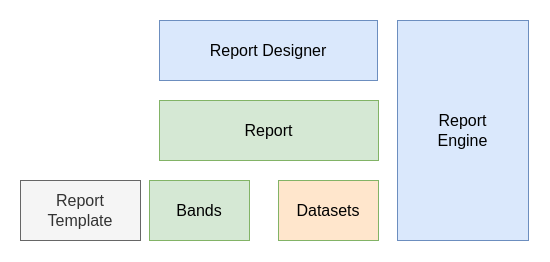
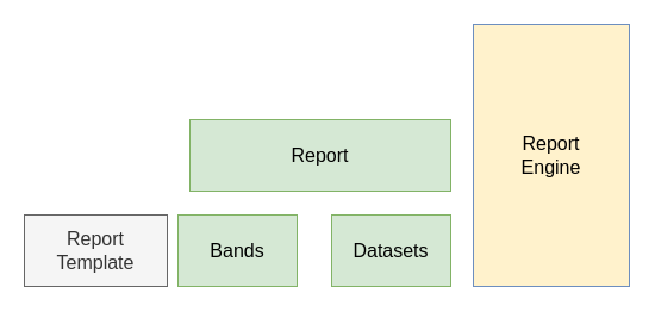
- <mxCell id="2" value="Report Designer" style="rounded=0;whiteSpace=wrap;html=1;fontSize=16;fillColor=#dae8fc;strokeColor=#6c8ebf;" parent="1" vertex="1"><mxGeometry x="159" y="20" width="218" height="60" as="geometry" /></mxCell>
- <mxCell id="6" value="Report&lt;br&gt;Engine" style="rounded=0;whiteSpace=wrap;html=1;fontSize=16;fillColor=#dae8fc;strokeColor=#6c8ebf;" parent="1" vertex="1"><mxGeometry x="397" y="20" width="131" height="220" as="geometry" /></mxCell>
+ <mxCell id="6" value="Report&lt;br&gt;Engine" style="rounded=0;whiteSpace=wrap;html=1;fontSize=16;fillColor=#fff2cc;strokeColor=#6c8ebf;" parent="1" vertex="1"><mxGeometry x="397" y="20" width="131" height="220" as="geometry" /></mxCell>
- <mxCell id="5" value="Datasets" style="rounded=0;whiteSpace=wrap;html=1;fontSize=16;fillColor=#ffe6cc;strokeColor=#82b366;" parent="1" vertex="1"><mxGeometry x="278" y="180" width="100" height="60" as="geometry" /></mxCell>
+ <mxCell id="5" value="Datasets" style="rounded=0;whiteSpace=wrap;html=1;fontSize=16;fillColor=#d5e8d4;strokeColor=#82b366;" parent="1" vertex="1"><mxGeometry x="278" y="180" width="100" height="60" as="geometry" /></mxCell>
